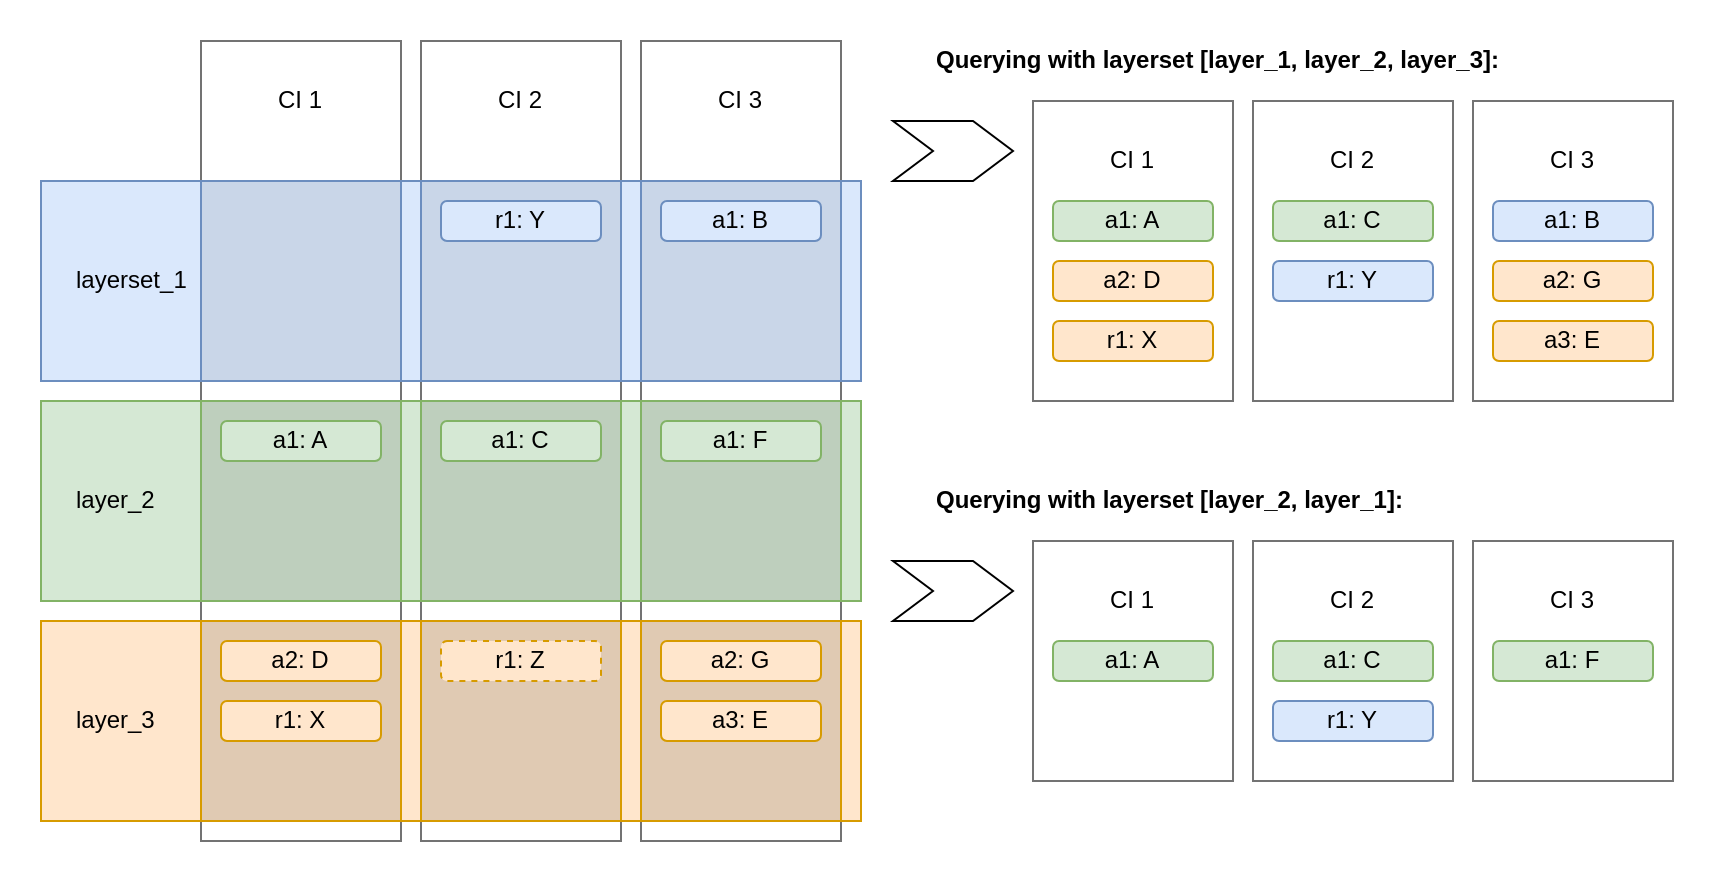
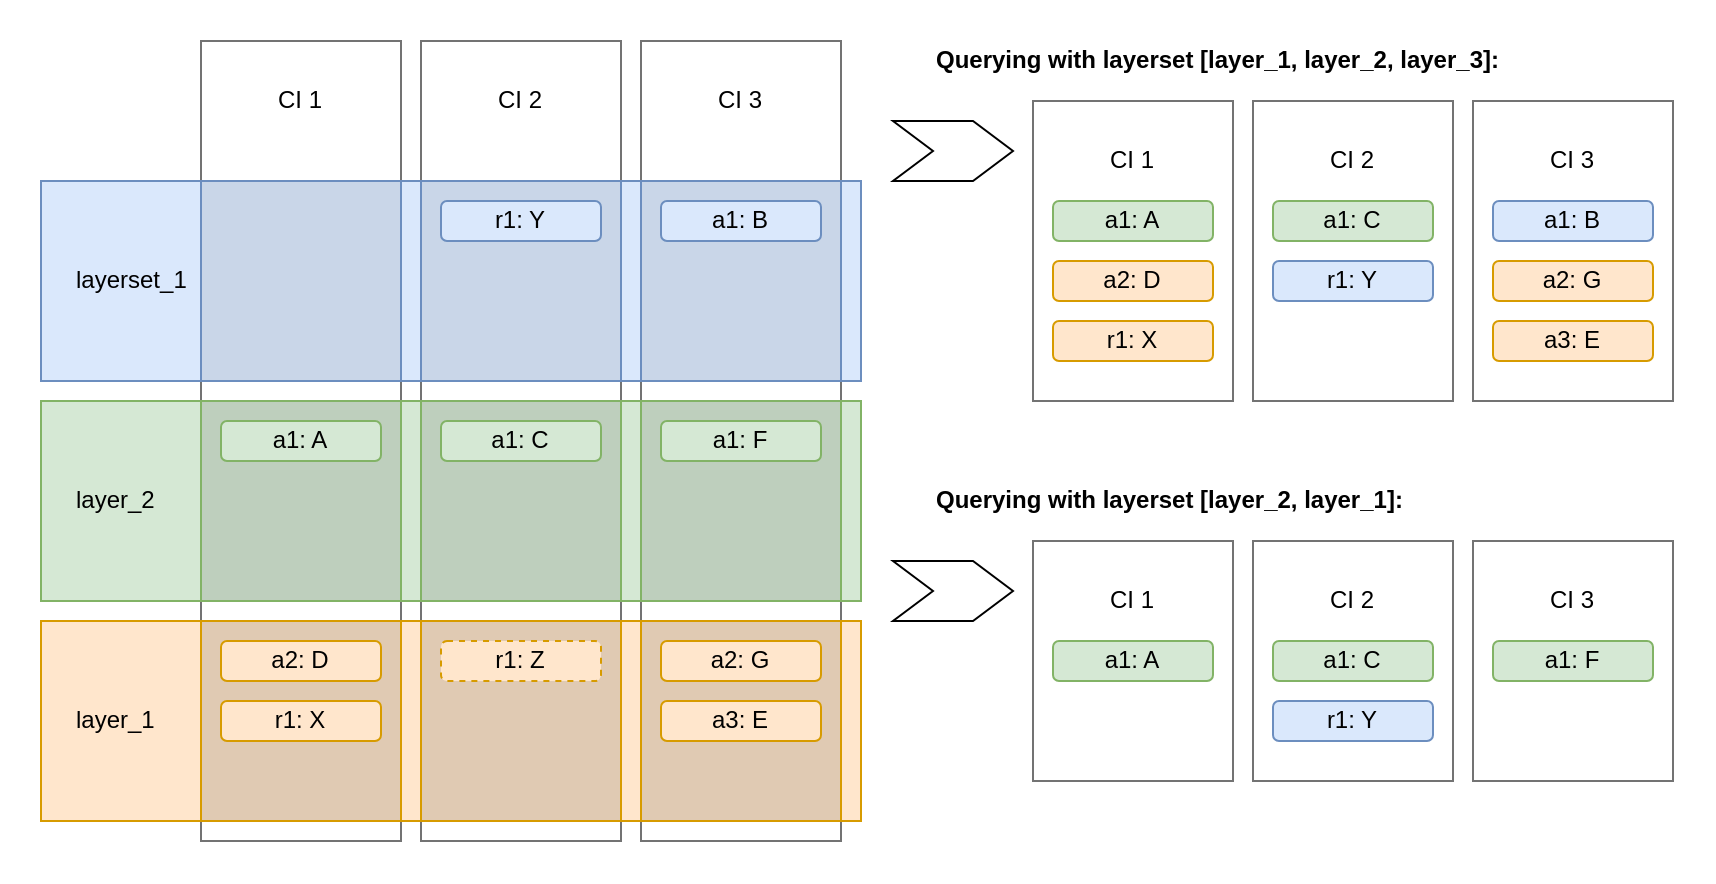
- <mxCell id="2" value="layer_3" style="rounded=0;whiteSpace=wrap;html=1;align=left;spacingLeft=16;fillColor=#ffe6cc;strokeColor=#d79b00;" parent="1" vertex="1"><mxGeometry x="20" y="310" width="410" height="100" as="geometry" /></mxCell>
+ <mxCell id="2" value="layer_1" style="rounded=0;whiteSpace=wrap;html=1;align=left;spacingLeft=16;fillColor=#ffe6cc;strokeColor=#d79b00;" parent="1" vertex="1"><mxGeometry x="20" y="310" width="410" height="100" as="geometry" /></mxCell>
